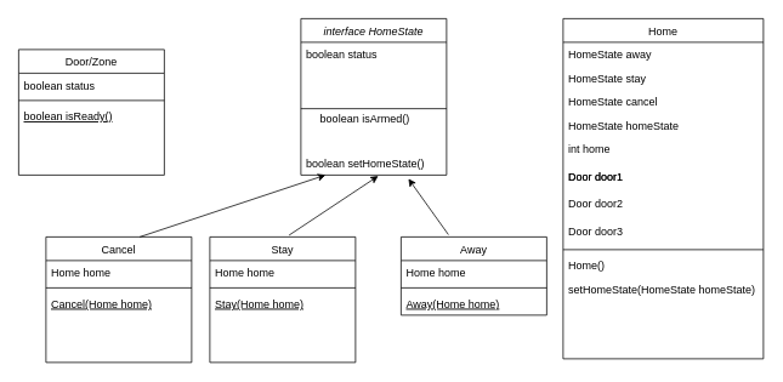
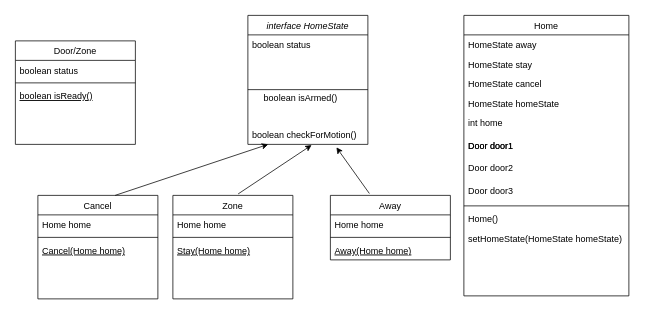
- <mxCell id="5" value="boolean setHomeState()" style="text;align=left;verticalAlign=top;spacingLeft=4;spacingRight=4;overflow=hidden;rotatable=0;points=[[0,0.5],[1,0.5]];portConstraint=eastwest;" vertex="1" parent="2"><mxGeometry y="146" width="160" height="26" as="geometry" /></mxCell>
+ <mxCell id="5" value="boolean checkForMotion()" style="text;align=left;verticalAlign=top;spacingLeft=4;spacingRight=4;overflow=hidden;rotatable=0;points=[[0,0.5],[1,0.5]];portConstraint=eastwest;" vertex="1" parent="2"><mxGeometry y="146" width="160" height="26" as="geometry" /></mxCell>
- <mxCell id="6" value="Stay" style="swimlane;fontStyle=0;align=center;verticalAlign=top;childLayout=stackLayout;horizontal=1;startSize=26;horizontalStack=0;resizeParent=1;resizeLast=0;collapsible=1;marginBottom=0;rounded=0;shadow=0;strokeWidth=1;" parent="1" vertex="1"><mxGeometry x="230" y="260" width="160" height="138" as="geometry"><mxRectangle x="130" y="380" width="160" height="26" as="alternateBounds" /></mxGeometry></mxCell>
+ <mxCell id="6" value="Zone" style="swimlane;fontStyle=0;align=center;verticalAlign=top;childLayout=stackLayout;horizontal=1;startSize=26;horizontalStack=0;resizeParent=1;resizeLast=0;collapsible=1;marginBottom=0;rounded=0;shadow=0;strokeWidth=1;" parent="1" vertex="1"><mxGeometry x="230" y="260" width="160" height="138" as="geometry"><mxRectangle x="130" y="380" width="160" height="26" as="alternateBounds" /></mxGeometry></mxCell>
